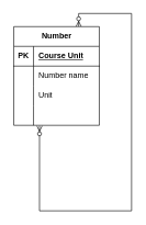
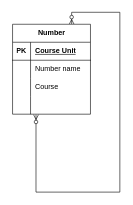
- <mxCell id="12" value="Unit" style="shape=partialRectangle;connectable=0;fillColor=none;top=0;left=0;bottom=0;right=0;align=left;spacingLeft=6;overflow=hidden;whiteSpace=wrap;html=1;fontFamily=Helvetica;fontSize=12;fontColor=default;" parent="10" vertex="1"><mxGeometry x="30" width="100" height="30" as="geometry"><mxRectangle width="100" height="30" as="alternateBounds" /></mxGeometry></mxCell>
+ <mxCell id="12" value="Course" style="shape=partialRectangle;connectable=0;fillColor=none;top=0;left=0;bottom=0;right=0;align=left;spacingLeft=6;overflow=hidden;whiteSpace=wrap;html=1;fontFamily=Helvetica;fontSize=12;fontColor=default;" parent="10" vertex="1"><mxGeometry x="30" width="100" height="30" as="geometry"><mxRectangle width="100" height="30" as="alternateBounds" /></mxGeometry></mxCell>
